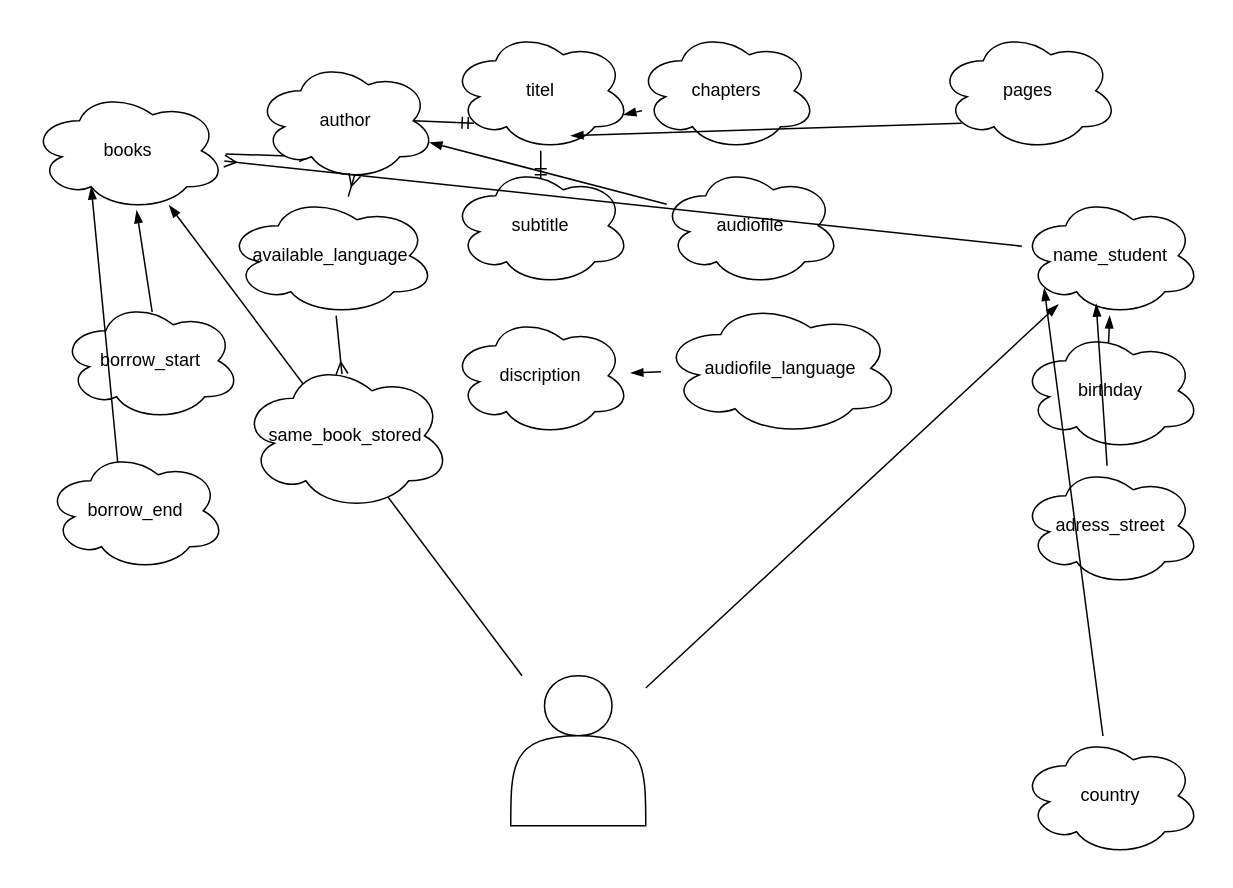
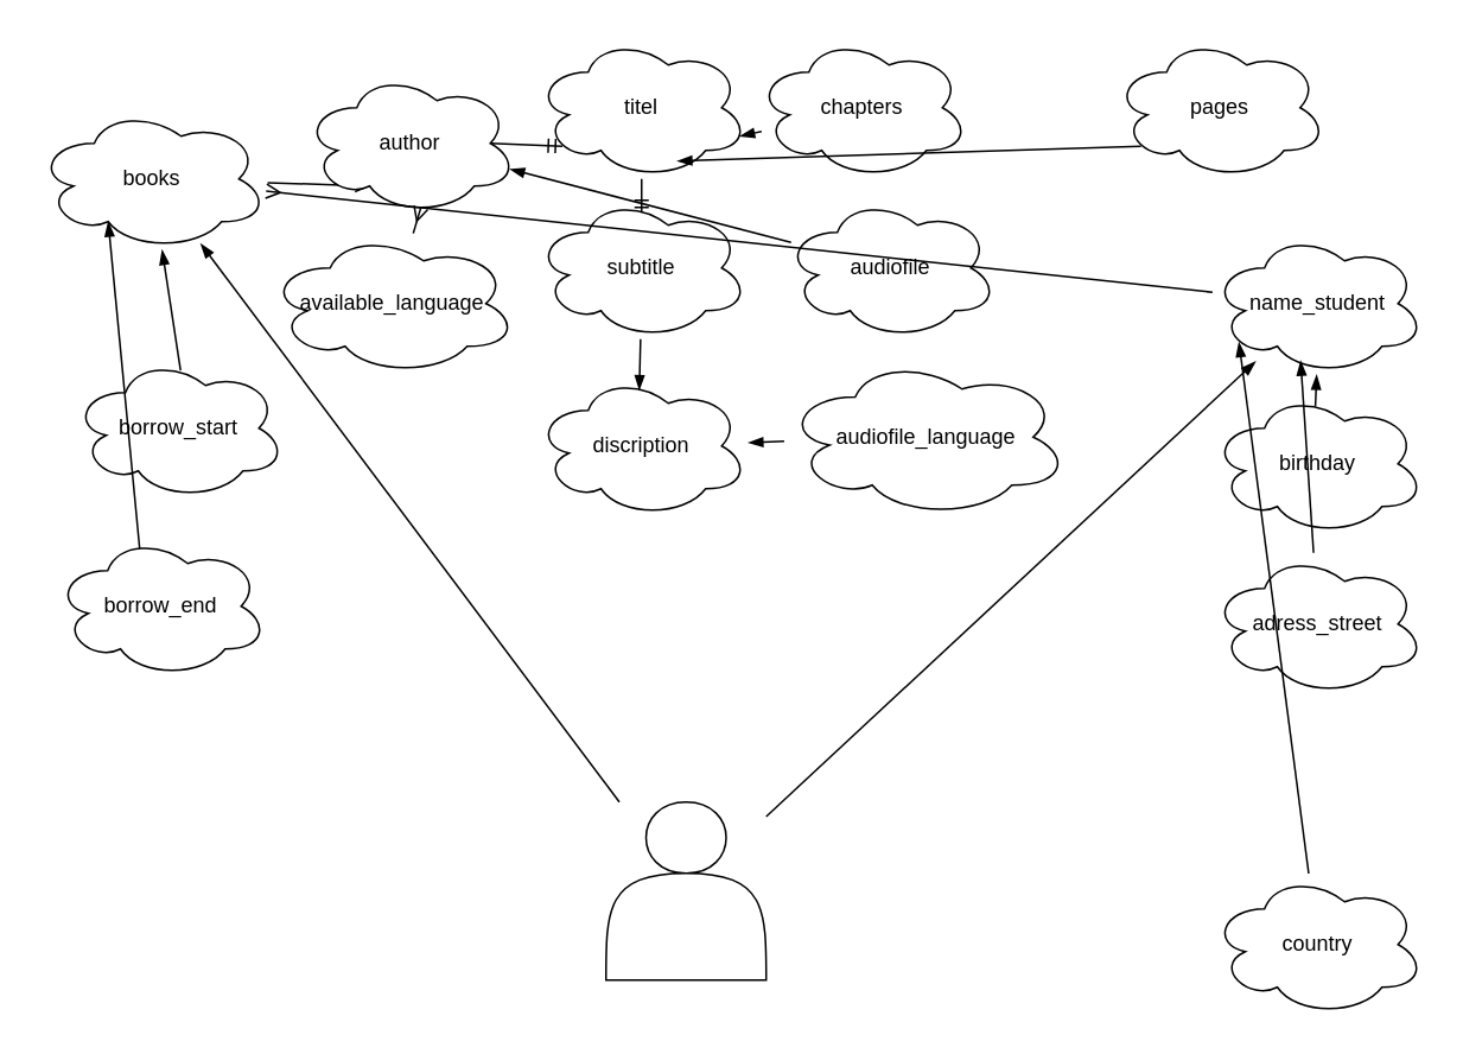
+ <mxCell id="14" value="" style="edgeStyle=none;html=1;endArrow=blockThin;endFill=1;entryX=0.489;entryY=0.108;entryDx=0;entryDy=0;entryPerimeter=0;" edge="1" parent="1" source="15" target="13"><mxGeometry relative="1" as="geometry" /></mxCell>
- <mxCell id="32" value="" style="edgeStyle=none;html=1;endArrow=ERmany;endFill=0;entryX=0.482;entryY=0.089;entryDx=0;entryDy=0;entryPerimeter=0;" edge="1" parent="1" source="33" target="22"><mxGeometry relative="1" as="geometry" /></mxCell>
- <mxCell id="22" value="same_book_stored" style="ellipse;shape=cloud;whiteSpace=wrap;html=1;" vertex="1" parent="1"><mxGeometry x="160" y="240" width="140" height="100" as="geometry" /></mxCell>
